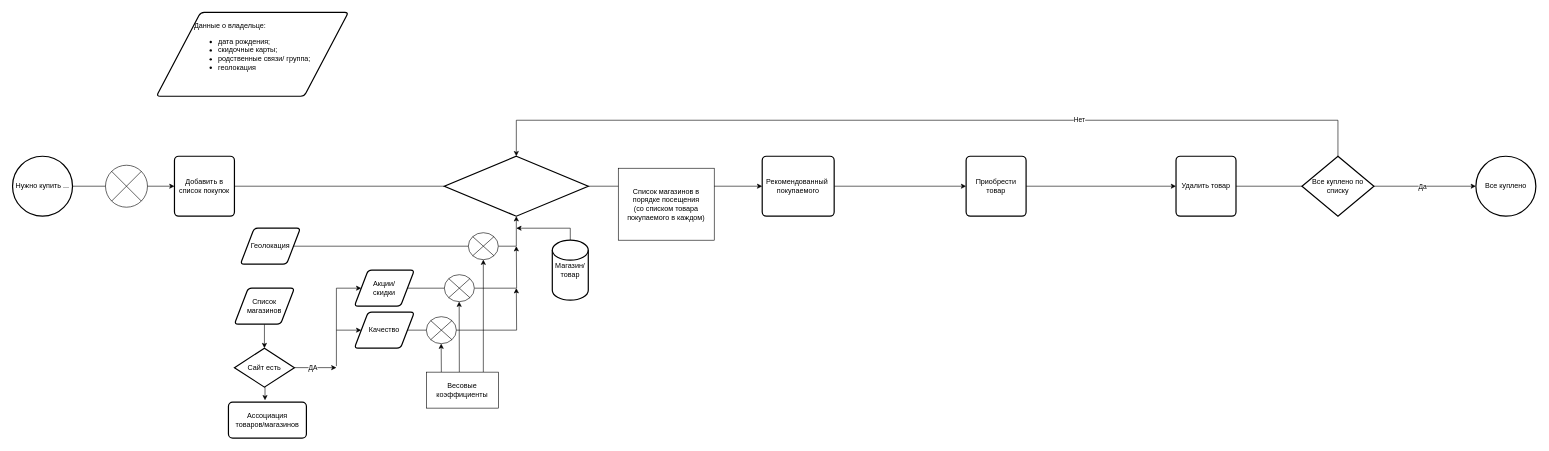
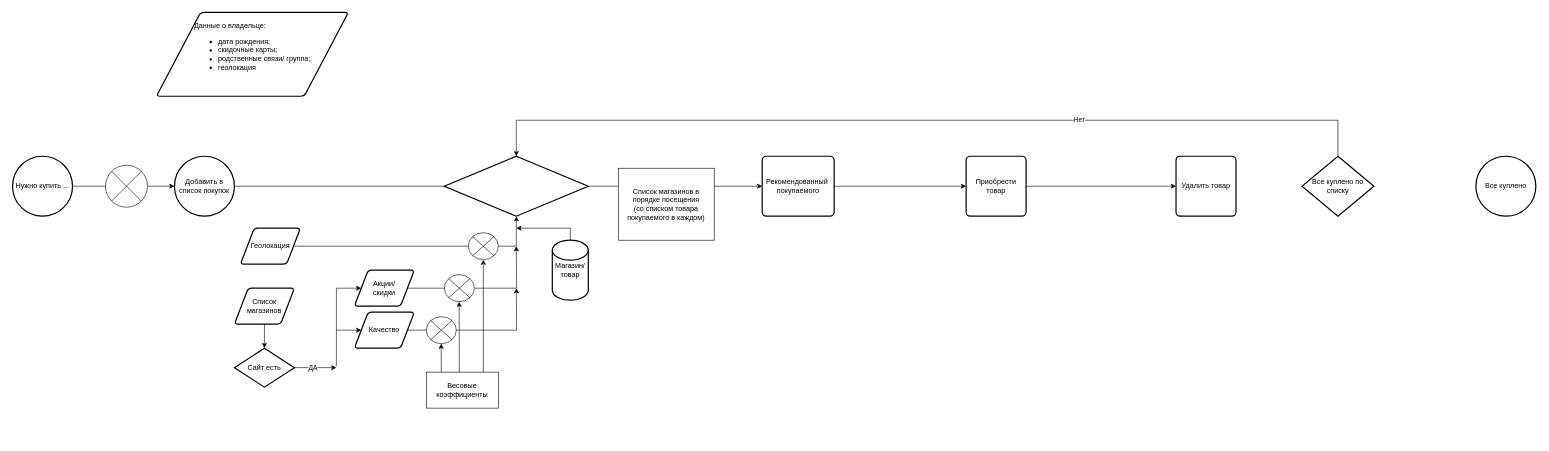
- <mxCell id="6" value="&lt;font style=&quot;vertical-align: inherit&quot;&gt;&lt;font style=&quot;vertical-align: inherit&quot;&gt;&lt;font style=&quot;vertical-align: inherit&quot;&gt;&lt;font style=&quot;vertical-align: inherit&quot;&gt;&lt;font style=&quot;vertical-align: inherit&quot;&gt;&lt;font style=&quot;vertical-align: inherit&quot;&gt;Добавить в список покупок&lt;/font&gt;&lt;/font&gt;&lt;/font&gt;&lt;/font&gt;&lt;/font&gt;&lt;/font&gt;" style="rounded=1;whiteSpace=wrap;html=1;absoluteArcSize=1;arcSize=14;strokeWidth=2;" vertex="1" parent="1"><mxGeometry x="290" y="260" width="100" height="100" as="geometry" /></mxCell>
+ <mxCell id="6" value="&lt;font style=&quot;vertical-align: inherit&quot;&gt;&lt;font style=&quot;vertical-align: inherit&quot;&gt;&lt;font style=&quot;vertical-align: inherit&quot;&gt;&lt;font style=&quot;vertical-align: inherit&quot;&gt;&lt;font style=&quot;vertical-align: inherit&quot;&gt;&lt;font style=&quot;vertical-align: inherit&quot;&gt;Добавить в список покупок&lt;/font&gt;&lt;/font&gt;&lt;/font&gt;&lt;/font&gt;&lt;/font&gt;&lt;/font&gt;" style="ellipse;whiteSpace=wrap;html=1;absoluteArcSize=1;arcSize=14;strokeWidth=2;" vertex="1" parent="1"><mxGeometry x="290" y="260" width="100" height="100" as="geometry" /></mxCell>
- <mxCell id="11" style="edgeStyle=orthogonalEdgeStyle;rounded=0;orthogonalLoop=1;jettySize=auto;html=1;entryX=0;entryY=0.5;entryDx=0;entryDy=0;entryPerimeter=0;" edge="1" parent="1" source="13" target="4"><mxGeometry relative="1" as="geometry" /></mxCell>
- <mxCell id="12" value="&lt;font style=&quot;vertical-align: inherit&quot;&gt;&lt;font style=&quot;vertical-align: inherit&quot;&gt;Да&lt;/font&gt;&lt;/font&gt;" style="edgeLabel;html=1;align=center;verticalAlign=middle;resizable=0;points=[];" vertex="1" connectable="0" parent="11"><mxGeometry x="0.741" relative="1" as="geometry"><mxPoint x="-38" as="offset" /></mxGeometry></mxCell>
- <mxCell id="43" style="edgeStyle=orthogonalEdgeStyle;rounded=0;orthogonalLoop=1;jettySize=auto;html=1;exitX=0.5;exitY=1;exitDx=0;exitDy=0;exitPerimeter=0;entryX=0.469;entryY=-0.051;entryDx=0;entryDy=0;entryPerimeter=0;" edge="1" parent="1" source="44" target="45"><mxGeometry relative="1" as="geometry" /></mxCell>
- <mxCell id="45" value="Ассоциация&lt;br&gt;товаров/магазинов" style="rounded=1;whiteSpace=wrap;html=1;absoluteArcSize=1;arcSize=14;strokeWidth=2;" vertex="1" parent="1"><mxGeometry x="380" y="670" width="130" height="60" as="geometry" /></mxCell>
